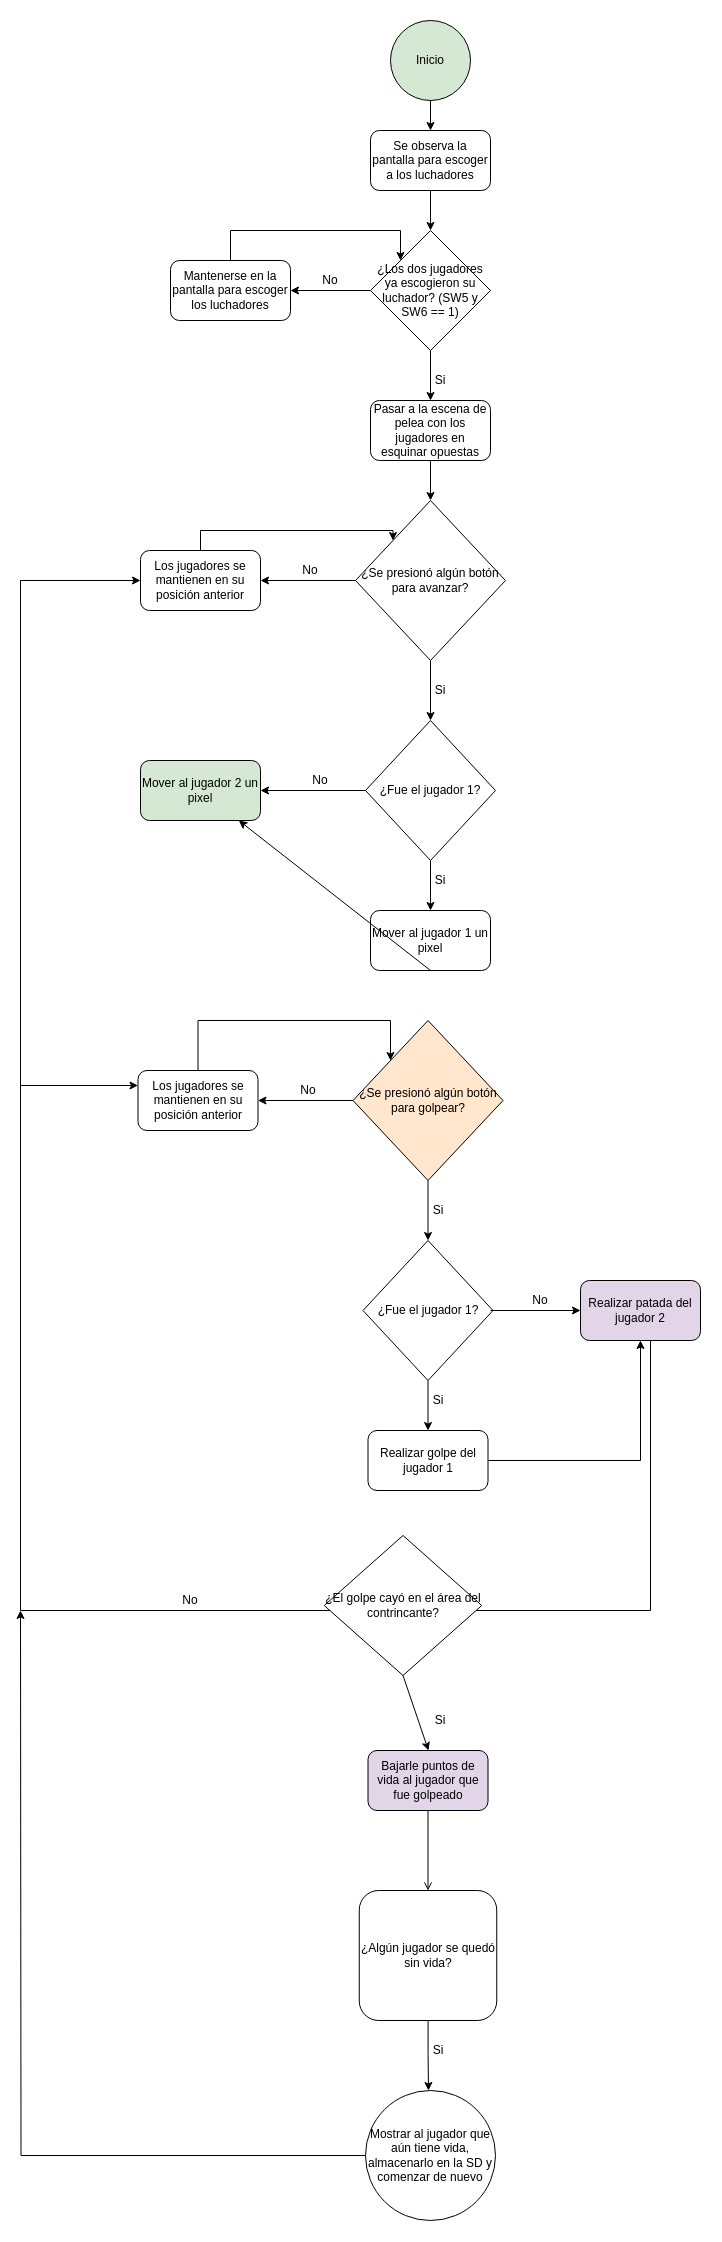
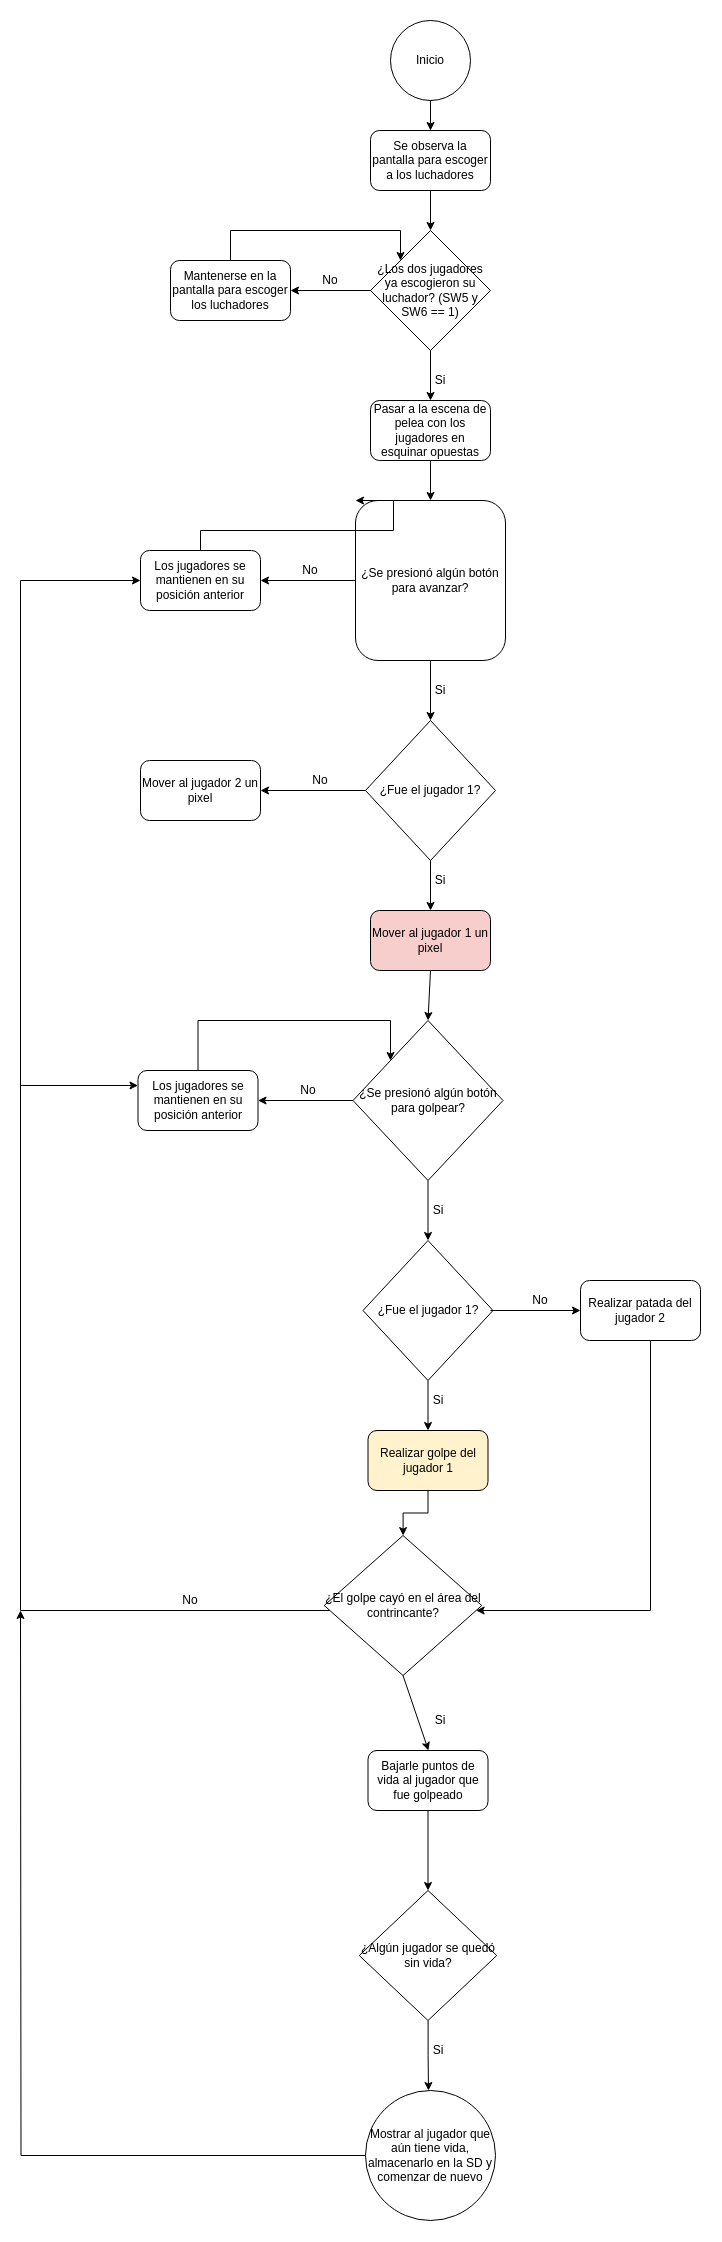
- <mxCell id="2" value="Inicio" style="ellipse;whiteSpace=wrap;html=1;aspect=fixed;sketch=0;fillColor=#d5e8d4;" vertex="1" parent="1"><mxGeometry x="390" y="20" width="80" height="80" as="geometry" /></mxCell>
+ <mxCell id="2" value="Inicio" style="ellipse;whiteSpace=wrap;html=1;aspect=fixed;sketch=0;" vertex="1" parent="1"><mxGeometry x="390" y="20" width="80" height="80" as="geometry" /></mxCell>
- <mxCell id="14" value="¿Se presionó algún botón para avanzar?" style="rhombus;whiteSpace=wrap;html=1;sketch=0;" vertex="1" parent="1"><mxGeometry x="355" y="500" width="150" height="160" as="geometry" /></mxCell>
+ <mxCell id="14" value="¿Se presionó algún botón para avanzar?" style="whiteSpace=wrap;html=1;sketch=0;rounded=1;" vertex="1" parent="1"><mxGeometry x="355" y="500" width="150" height="160" as="geometry" /></mxCell>
- <mxCell id="23" value="Mover al jugador 2 un pixel" style="rounded=1;whiteSpace=wrap;html=1;sketch=0;fillColor=#d5e8d4;" vertex="1" parent="1"><mxGeometry x="140" y="760" width="120" height="60" as="geometry" /></mxCell>
+ <mxCell id="23" value="Mover al jugador 2 un pixel" style="rounded=1;whiteSpace=wrap;html=1;sketch=0;" vertex="1" parent="1"><mxGeometry x="140" y="760" width="120" height="60" as="geometry" /></mxCell>
- <mxCell id="45" value="" style="endArrow=classic;html=1;exitX=0.5;exitY=1;exitDx=0;exitDy=0;" edge="1" parent="1" source="24" target="23"><mxGeometry width="50" height="50" relative="1" as="geometry"><mxPoint x="270" y="1030" as="sourcePoint" /><mxPoint x="320" y="980" as="targetPoint" /></mxGeometry></mxCell>
+ <mxCell id="45" value="" style="endArrow=classic;html=1;exitX=0.5;exitY=1;exitDx=0;exitDy=0;entryX=0.5;entryY=0;entryDx=0;entryDy=0;" edge="1" parent="1" source="24" target="29"><mxGeometry width="50" height="50" relative="1" as="geometry"><mxPoint x="270" y="1030" as="sourcePoint" /><mxPoint x="320" y="980" as="targetPoint" /></mxGeometry></mxCell>
- <mxCell id="24" value="Mover al jugador 1 un pixel" style="rounded=1;whiteSpace=wrap;html=1;sketch=0;" vertex="1" parent="1"><mxGeometry x="370" y="910" width="120" height="60" as="geometry" /></mxCell>
+ <mxCell id="24" value="Mover al jugador 1 un pixel" style="rounded=1;whiteSpace=wrap;html=1;sketch=0;fillColor=#f8cecc;" vertex="1" parent="1"><mxGeometry x="370" y="910" width="120" height="60" as="geometry" /></mxCell>
- <mxCell id="29" value="¿Se presionó algún botón para golpear?" style="rhombus;whiteSpace=wrap;html=1;sketch=0;fillColor=#ffe6cc;" vertex="1" parent="1"><mxGeometry x="352.5" y="1020" width="150" height="160" as="geometry" /></mxCell>
+ <mxCell id="29" value="¿Se presionó algún botón para golpear?" style="rhombus;whiteSpace=wrap;html=1;sketch=0;" vertex="1" parent="1"><mxGeometry x="352.5" y="1020" width="150" height="160" as="geometry" /></mxCell>
- <mxCell id="38" value="Realizar patada del jugador 2" style="rounded=1;whiteSpace=wrap;html=1;sketch=0;fillColor=#e1d5e7;" vertex="1" parent="1"><mxGeometry x="580" y="1280" width="120" height="60" as="geometry" /></mxCell>
+ <mxCell id="38" value="Realizar patada del jugador 2" style="rounded=1;whiteSpace=wrap;html=1;sketch=0;" vertex="1" parent="1"><mxGeometry x="580" y="1280" width="120" height="60" as="geometry" /></mxCell>
- <mxCell id="40" value="Realizar golpe del jugador 1" style="rounded=1;whiteSpace=wrap;html=1;sketch=0;" vertex="1" parent="1"><mxGeometry x="367.5" y="1430" width="120" height="60" as="geometry" /></mxCell>
+ <mxCell id="40" value="Realizar golpe del jugador 1" style="rounded=1;whiteSpace=wrap;html=1;sketch=0;fillColor=#fff2cc;" vertex="1" parent="1"><mxGeometry x="367.5" y="1430" width="120" height="60" as="geometry" /></mxCell>
- <mxCell id="39" style="edgeStyle=orthogonalEdgeStyle;rounded=0;orthogonalLoop=1;jettySize=auto;html=1;" edge="1" parent="1" source="40" target="38"><mxGeometry relative="1" as="geometry" /></mxCell>
+ <mxCell id="39" style="edgeStyle=orthogonalEdgeStyle;rounded=0;orthogonalLoop=1;jettySize=auto;html=1;" edge="1" parent="1" source="40" target="47"><mxGeometry relative="1" as="geometry" /></mxCell>
- <mxCell id="37" style="edgeStyle=orthogonalEdgeStyle;rounded=0;orthogonalLoop=1;jettySize=auto;html=1;endArrow=none;" edge="1" parent="1" source="38" target="47"><mxGeometry relative="1" as="geometry"><Array as="points"><mxPoint x="650" y="1610" /></Array></mxGeometry></mxCell>
+ <mxCell id="37" style="edgeStyle=orthogonalEdgeStyle;rounded=0;orthogonalLoop=1;jettySize=auto;html=1;" edge="1" parent="1" source="38" target="47"><mxGeometry relative="1" as="geometry"><Array as="points"><mxPoint x="650" y="1610" /></Array></mxGeometry></mxCell>
- <mxCell id="50" value="Bajarle puntos de vida al jugador que fue golpeado" style="rounded=1;whiteSpace=wrap;html=1;sketch=0;fillColor=#e1d5e7;" vertex="1" parent="1"><mxGeometry x="367.5" y="1750" width="120" height="60" as="geometry" /></mxCell>
+ <mxCell id="50" value="Bajarle puntos de vida al jugador que fue golpeado" style="rounded=1;whiteSpace=wrap;html=1;sketch=0;" vertex="1" parent="1"><mxGeometry x="367.5" y="1750" width="120" height="60" as="geometry" /></mxCell>
- <mxCell id="54" value="" style="endArrow=open;html=1;exitX=0.5;exitY=1;exitDx=0;exitDy=0;entryX=0.5;entryY=0;entryDx=0;entryDy=0;" edge="1" parent="1" source="50" target="53"><mxGeometry width="50" height="50" relative="1" as="geometry"><mxPoint x="320" y="1840" as="sourcePoint" /><mxPoint x="570" y="1870" as="targetPoint" /></mxGeometry></mxCell>
+ <mxCell id="54" value="" style="endArrow=classic;html=1;exitX=0.5;exitY=1;exitDx=0;exitDy=0;entryX=0.5;entryY=0;entryDx=0;entryDy=0;" edge="1" parent="1" source="50" target="53"><mxGeometry width="50" height="50" relative="1" as="geometry"><mxPoint x="320" y="1840" as="sourcePoint" /><mxPoint x="570" y="1870" as="targetPoint" /></mxGeometry></mxCell>
- <mxCell id="53" value="¿Algún jugador se quedó sin vida?" style="whiteSpace=wrap;html=1;sketch=0;rounded=1;" vertex="1" parent="1"><mxGeometry x="358.75" y="1890" width="137.5" height="130" as="geometry" /></mxCell>
+ <mxCell id="53" value="¿Algún jugador se quedó sin vida?" style="rhombus;whiteSpace=wrap;html=1;sketch=0;" vertex="1" parent="1"><mxGeometry x="358.75" y="1890" width="137.5" height="130" as="geometry" /></mxCell>
